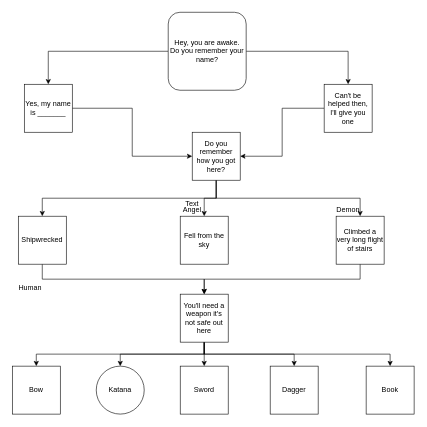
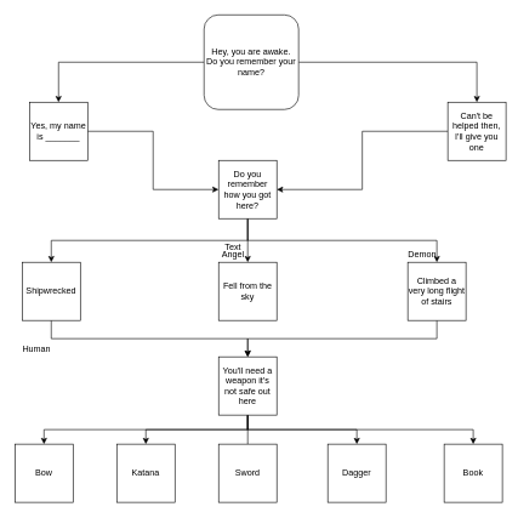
- <mxCell id="10" value="Can't be helped then, I'll give you one" style="whiteSpace=wrap;html=1;aspect=fixed;" vertex="1" parent="1"><mxGeometry x="540" y="140" width="80" height="80" as="geometry" /></mxCell>
+ <mxCell id="10" value="Can't be helped then, I'll give you one" style="whiteSpace=wrap;html=1;aspect=fixed;" vertex="1" parent="1"><mxGeometry x="615" y="140" width="80" height="80" as="geometry" /></mxCell>
- <mxCell id="5" value="Do you remember how you got here?" style="whiteSpace=wrap;html=1;aspect=fixed;" vertex="1" parent="1"><mxGeometry x="320" y="220" width="80" height="80" as="geometry" /></mxCell>
+ <mxCell id="5" value="Do you remember how you got here?" style="whiteSpace=wrap;html=1;aspect=fixed;" vertex="1" parent="1"><mxGeometry x="300" y="220" width="80" height="80" as="geometry" /></mxCell>
- <mxCell id="17" style="edgeStyle=orthogonalEdgeStyle;rounded=0;orthogonalLoop=1;jettySize=auto;html=1;exitX=0.5;exitY=1;exitDx=0;exitDy=0;entryX=0.5;entryY=0;entryDx=0;entryDy=0;" edge="1" parent="1" source="22" target="29"><mxGeometry relative="1" as="geometry" /></mxCell>
+ <mxCell id="17" style="edgeStyle=orthogonalEdgeStyle;rounded=0;orthogonalLoop=1;jettySize=auto;html=1;exitX=0.5;exitY=1;exitDx=0;exitDy=0;entryX=0.5;entryY=0;entryDx=0;entryDy=0;endArrow=none;" edge="1" parent="1" source="22" target="29"><mxGeometry relative="1" as="geometry" /></mxCell>
- <mxCell id="32" value="Katana" style="ellipse;whiteSpace=wrap;html=1;aspect=fixed;" vertex="1" parent="1"><mxGeometry x="160" y="610" width="80" height="80" as="geometry" /></mxCell>
+ <mxCell id="32" value="Katana" style="whiteSpace=wrap;html=1;aspect=fixed;" vertex="1" parent="1"><mxGeometry x="160" y="610" width="80" height="80" as="geometry" /></mxCell>
